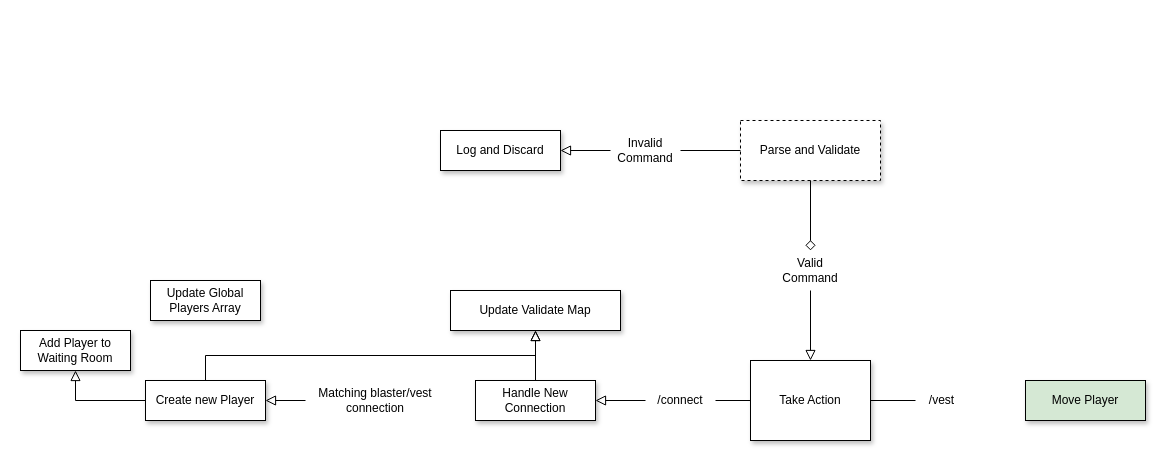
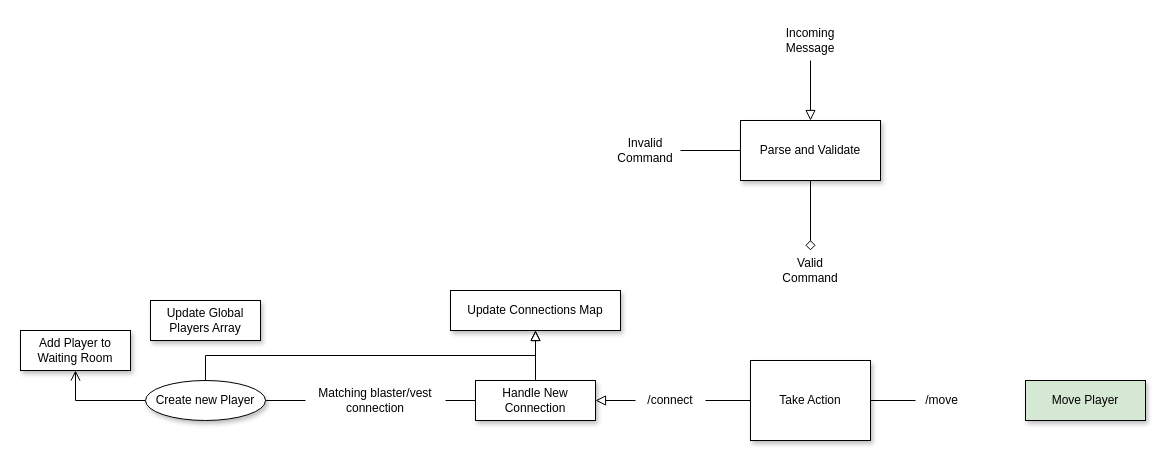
+ <mxCell id="9" value="Incoming Message" style="text;html=1;strokeColor=none;fillColor=none;align=center;verticalAlign=middle;whiteSpace=wrap;rounded=0;" vertex="1" parent="1"><mxGeometry x="790" y="20" width="40" height="40" as="geometry" /></mxCell>
+ <mxCell id="4" value="" style="rounded=0;html=1;jettySize=auto;orthogonalLoop=1;fontSize=11;endArrow=block;endFill=0;endSize=8;strokeWidth=1;shadow=0;labelBackgroundColor=none;edgeStyle=orthogonalEdgeStyle;entryX=0.5;entryY=0;entryDx=0;entryDy=0;exitX=0.5;exitY=1;exitDx=0;exitDy=0;" edge="1" parent="1" source="9" target="3"><mxGeometry relative="1" as="geometry"><mxPoint x="810" y="60" as="sourcePoint" /><mxPoint x="820" y="20" as="targetPoint" /><Array as="points" /></mxGeometry></mxCell>
- <mxCell id="2" value="Log and Discard" style="rounded=0;whiteSpace=wrap;html=1;shadow=1;" vertex="1" parent="1"><mxGeometry x="440" y="130" width="120" height="40" as="geometry" /></mxCell>
- <mxCell id="5" value="" style="rounded=0;html=1;jettySize=auto;orthogonalLoop=1;fontSize=11;endArrow=block;endFill=0;endSize=8;strokeWidth=1;shadow=0;labelBackgroundColor=none;edgeStyle=orthogonalEdgeStyle;entryX=1;entryY=0.5;entryDx=0;entryDy=0;exitX=0;exitY=0.5;exitDx=0;exitDy=0;" edge="1" parent="1" source="10" target="2"><mxGeometry relative="1" as="geometry"><mxPoint x="830" y="220" as="sourcePoint" /><mxPoint x="830" y="280" as="targetPoint" /><Array as="points" /></mxGeometry></mxCell>
- <mxCell id="3" value="Parse and Validate" style="rounded=0;whiteSpace=wrap;html=1;fontSize=12;glass=0;strokeWidth=1;shadow=1;dashed=1;" vertex="1" parent="1"><mxGeometry x="740" y="120" width="140" height="60" as="geometry" /></mxCell>
+ <mxCell id="3" value="Parse and Validate" style="rounded=0;whiteSpace=wrap;html=1;fontSize=12;glass=0;strokeWidth=1;shadow=1;" vertex="1" parent="1"><mxGeometry x="740" y="120" width="140" height="60" as="geometry" /></mxCell>
- <mxCell id="26" value="Update Global Players Array" style="rounded=0;whiteSpace=wrap;html=1;shadow=1;" vertex="1" parent="1"><mxGeometry x="150" y="280" width="110" height="40" as="geometry" /></mxCell>
+ <mxCell id="26" value="Update Global Players Array" style="rounded=0;whiteSpace=wrap;html=1;shadow=1;" vertex="1" parent="1"><mxGeometry x="150" y="300" width="110" height="40" as="geometry" /></mxCell>
- <mxCell id="24" value="Update Validate Map" style="rounded=0;whiteSpace=wrap;html=1;shadow=1;glass=0;comic=0;" vertex="1" parent="1"><mxGeometry x="450" y="290" width="170" height="40" as="geometry" /></mxCell>
+ <mxCell id="24" value="Update Connections Map" style="rounded=0;whiteSpace=wrap;html=1;shadow=1;glass=0;comic=0;" vertex="1" parent="1"><mxGeometry x="450" y="290" width="170" height="40" as="geometry" /></mxCell>
- <mxCell id="6" value="" style="rounded=0;html=1;jettySize=auto;orthogonalLoop=1;fontSize=11;endArrow=block;endFill=0;endSize=8;strokeWidth=1;shadow=0;labelBackgroundColor=none;edgeStyle=orthogonalEdgeStyle;exitX=0.5;exitY=1;exitDx=0;exitDy=0;entryX=0.5;entryY=0;entryDx=0;entryDy=0;" edge="1" parent="1" source="12" target="8"><mxGeometry relative="1" as="geometry"><mxPoint x="985" y="200" as="sourcePoint" /><mxPoint x="985" y="320" as="targetPoint" /><Array as="points" /></mxGeometry></mxCell>
- <mxCell id="29" style="edgeStyle=orthogonalEdgeStyle;rounded=0;orthogonalLoop=1;jettySize=auto;html=1;exitX=0;exitY=0.5;exitDx=0;exitDy=0;entryX=0.5;entryY=1;entryDx=0;entryDy=0;endArrow=block;endFill=0;endSize=8;" edge="1" parent="1" source="21" target="28"><mxGeometry relative="1" as="geometry"><mxPoint x="50" y="412.5" as="sourcePoint" /><mxPoint x="120" y="362.5" as="targetPoint" /></mxGeometry></mxCell>
+ <mxCell id="29" style="edgeStyle=orthogonalEdgeStyle;rounded=0;orthogonalLoop=1;jettySize=auto;html=1;exitX=0;exitY=0.5;exitDx=0;exitDy=0;entryX=0.5;entryY=1;entryDx=0;entryDy=0;endArrow=open;endFill=0;endSize=8;" edge="1" parent="1" source="21" target="28"><mxGeometry relative="1" as="geometry"><mxPoint x="50" y="412.5" as="sourcePoint" /><mxPoint x="120" y="362.5" as="targetPoint" /></mxGeometry></mxCell>
- <mxCell id="21" value="Create new Player" style="rounded=0;whiteSpace=wrap;html=1;shadow=1;" vertex="1" parent="1"><mxGeometry x="145" y="380" width="120" height="40" as="geometry" /></mxCell>
+ <mxCell id="21" value="Create new Player" style="ellipse;whiteSpace=wrap;html=1;shadow=1;" vertex="1" parent="1"><mxGeometry x="145" y="380" width="120" height="40" as="geometry" /></mxCell>
- <mxCell id="20" style="edgeStyle=orthogonalEdgeStyle;rounded=0;orthogonalLoop=1;jettySize=auto;html=1;exitX=0;exitY=0.5;exitDx=0;exitDy=0;entryX=1;entryY=0.5;entryDx=0;entryDy=0;endArrow=block;endFill=0;endSize=8;" edge="1" parent="1" source="22" target="21"><mxGeometry relative="1" as="geometry"><mxPoint x="535" y="450" as="sourcePoint" /><mxPoint x="495" y="450" as="targetPoint" /></mxGeometry></mxCell>
+ <mxCell id="20" style="edgeStyle=orthogonalEdgeStyle;rounded=0;orthogonalLoop=1;jettySize=auto;html=1;exitX=0;exitY=0.5;exitDx=0;exitDy=0;entryX=1;entryY=0.5;entryDx=0;entryDy=0;endArrow=none;endFill=0;endSize=8;" edge="1" parent="1" source="22" target="21"><mxGeometry relative="1" as="geometry"><mxPoint x="535" y="450" as="sourcePoint" /><mxPoint x="495" y="450" as="targetPoint" /></mxGeometry></mxCell>
+ <mxCell id="23" style="edgeStyle=orthogonalEdgeStyle;rounded=0;orthogonalLoop=1;jettySize=auto;html=1;exitX=0;exitY=0.5;exitDx=0;exitDy=0;entryX=1;entryY=0.5;entryDx=0;entryDy=0;endArrow=none;endFill=0;endSize=8;" edge="1" parent="1" source="14" target="22"><mxGeometry relative="1" as="geometry"><mxPoint x="535" y="420" as="sourcePoint" /><mxPoint x="535" y="510" as="targetPoint" /></mxGeometry></mxCell>
- <mxCell id="15" value="/connect" style="text;html=1;strokeColor=none;fillColor=none;align=center;verticalAlign=middle;whiteSpace=wrap;rounded=0;" vertex="1" parent="1"><mxGeometry x="645" y="390" width="70" height="20" as="geometry" /></mxCell>
+ <mxCell id="15" value="/connect" style="text;html=1;strokeColor=none;fillColor=none;align=center;verticalAlign=middle;whiteSpace=wrap;rounded=0;" vertex="1" parent="1"><mxGeometry x="635" y="390" width="70" height="20" as="geometry" /></mxCell>
- <mxCell id="18" value="/vest" style="text;html=1;strokeColor=none;fillColor=none;align=center;verticalAlign=middle;whiteSpace=wrap;rounded=0;" vertex="1" parent="1"><mxGeometry x="915" y="385" width="53" height="30" as="geometry" /></mxCell>
+ <mxCell id="18" value="/move" style="text;html=1;strokeColor=none;fillColor=none;align=center;verticalAlign=middle;whiteSpace=wrap;rounded=0;" vertex="1" parent="1"><mxGeometry x="915" y="385" width="53" height="30" as="geometry" /></mxCell>
